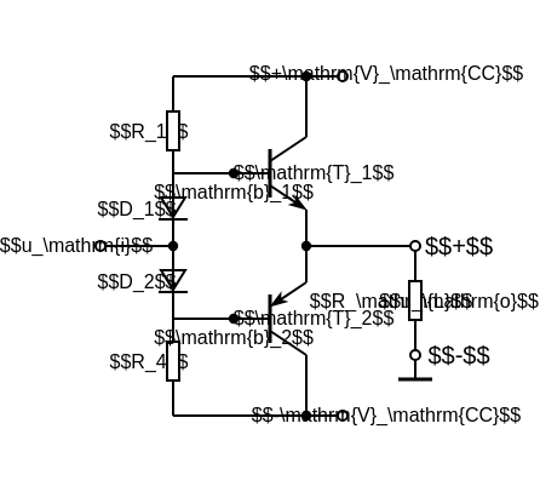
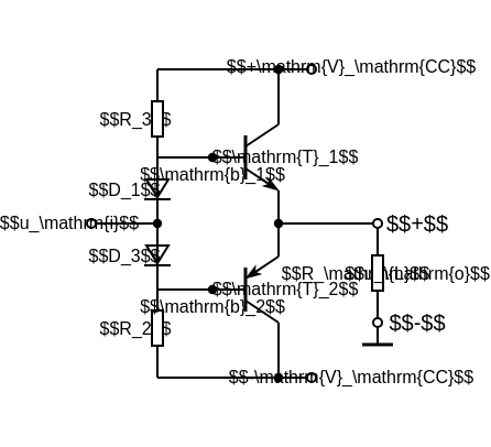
- <mxCell id="44" value="$$R_1$$" style="text;html=1;resizable=1;autosize=1;align=center;verticalAlign=middle;points=[];fillColor=none;strokeColor=none;rounded=0;fontSize=8;movable=1;rotatable=1;deletable=1;editable=1;connectable=0;allowArrows=0;" vertex="1" parent="1"><mxGeometry x="50" y="46" width="20" height="15" as="geometry" /></mxCell>
+ <mxCell id="44" value="$$R_3$$" style="text;html=1;resizable=1;autosize=1;align=center;verticalAlign=middle;points=[];fillColor=none;strokeColor=none;rounded=0;fontSize=8;movable=1;rotatable=1;deletable=1;editable=1;connectable=0;allowArrows=0;" vertex="1" parent="1"><mxGeometry x="50" y="46" width="20" height="15" as="geometry" /></mxCell>
- <mxCell id="57" value="$$D_2$$" style="text;html=1;resizable=1;autosize=1;align=center;verticalAlign=middle;points=[];fillColor=none;strokeColor=none;rounded=0;fontSize=8;movable=1;rotatable=1;deletable=1;editable=1;connectable=0;allowArrows=0;" vertex="1" parent="1"><mxGeometry x="40" y="106" width="30" height="20" as="geometry" /></mxCell>
+ <mxCell id="57" value="$$D_3$$" style="text;html=1;resizable=1;autosize=1;align=center;verticalAlign=middle;points=[];fillColor=none;strokeColor=none;rounded=0;fontSize=8;movable=1;rotatable=1;deletable=1;editable=1;connectable=0;allowArrows=0;" vertex="1" parent="1"><mxGeometry x="40" y="106" width="30" height="20" as="geometry" /></mxCell>
- <mxCell id="50" value="$$R_4$$" style="text;html=1;resizable=1;autosize=1;align=center;verticalAlign=middle;points=[];fillColor=none;strokeColor=none;rounded=0;fontSize=8;movable=1;rotatable=1;deletable=1;editable=1;connectable=0;allowArrows=0;" vertex="1" parent="1"><mxGeometry x="50" y="141" width="20" height="15" as="geometry" /></mxCell>
+ <mxCell id="50" value="$$R_2$$" style="text;html=1;resizable=1;autosize=1;align=center;verticalAlign=middle;points=[];fillColor=none;strokeColor=none;rounded=0;fontSize=8;movable=1;rotatable=1;deletable=1;editable=1;connectable=0;allowArrows=0;" vertex="1" parent="1"><mxGeometry x="50" y="141" width="20" height="15" as="geometry" /></mxCell>
